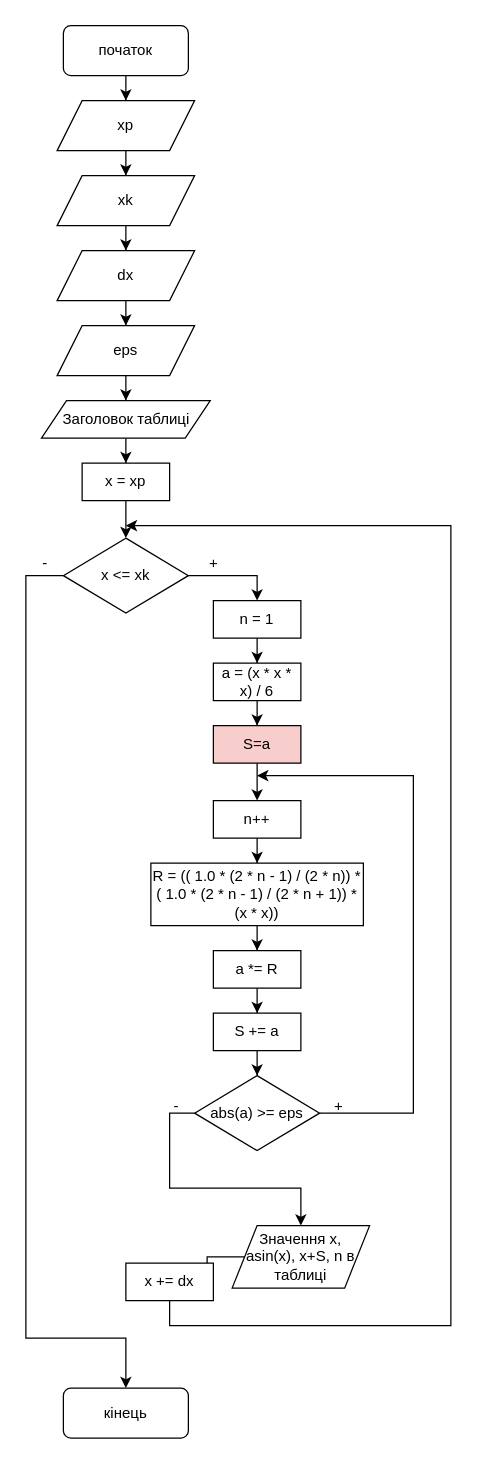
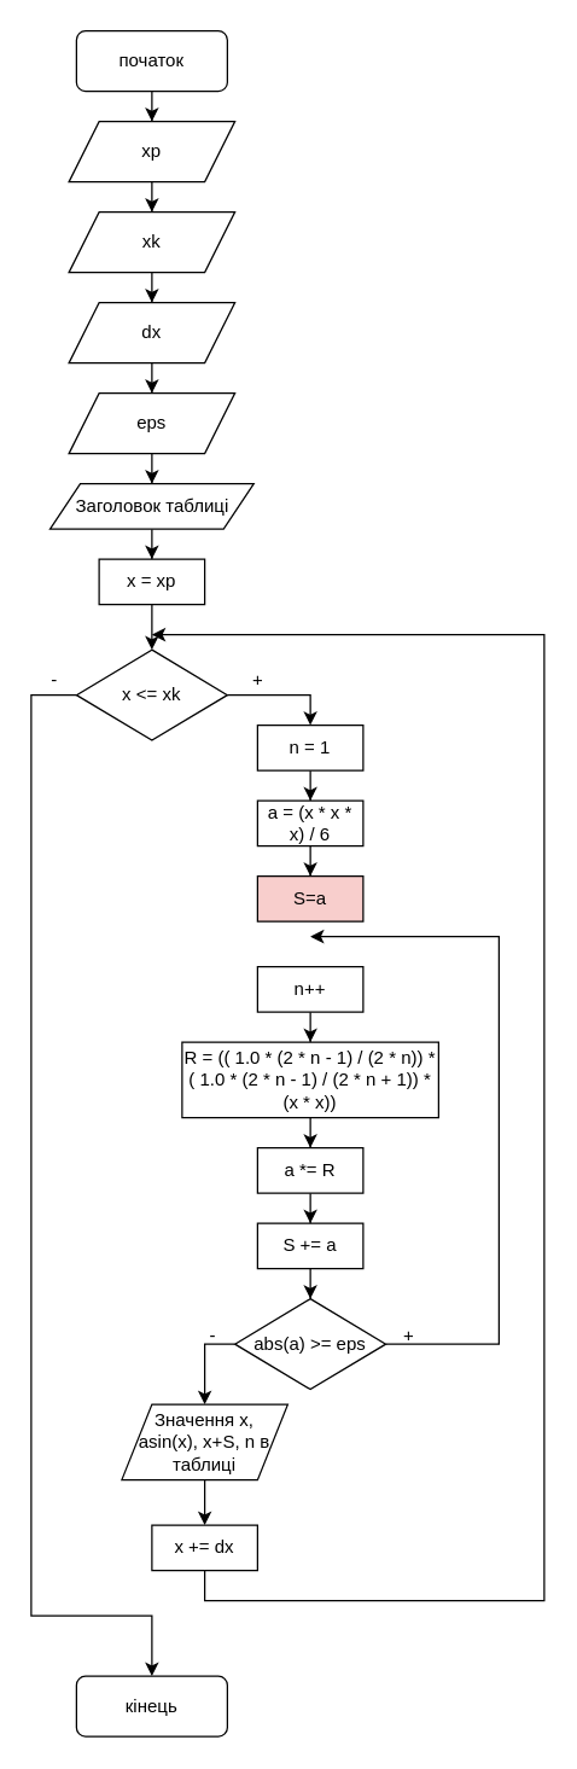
- <mxCell id="23" value="" style="edgeStyle=orthogonalEdgeStyle;rounded=0;orthogonalLoop=1;jettySize=auto;html=1;" edge="1" parent="1" source="24" target="26"><mxGeometry relative="1" as="geometry" /></mxCell>
- <mxCell id="38" value="Значення x, asin(x), x+S, n в таблиці" style="shape=parallelogram;perimeter=parallelogramPerimeter;whiteSpace=wrap;html=1;fixedSize=1;" vertex="1" parent="1"><mxGeometry x="185" y="980" width="110" height="50" as="geometry" /></mxCell>
+ <mxCell id="38" value="Значення x, asin(x), x+S, n в таблиці" style="shape=parallelogram;perimeter=parallelogramPerimeter;whiteSpace=wrap;html=1;fixedSize=1;" vertex="1" parent="1"><mxGeometry x="80" y="930" width="110" height="50" as="geometry" /></mxCell>
